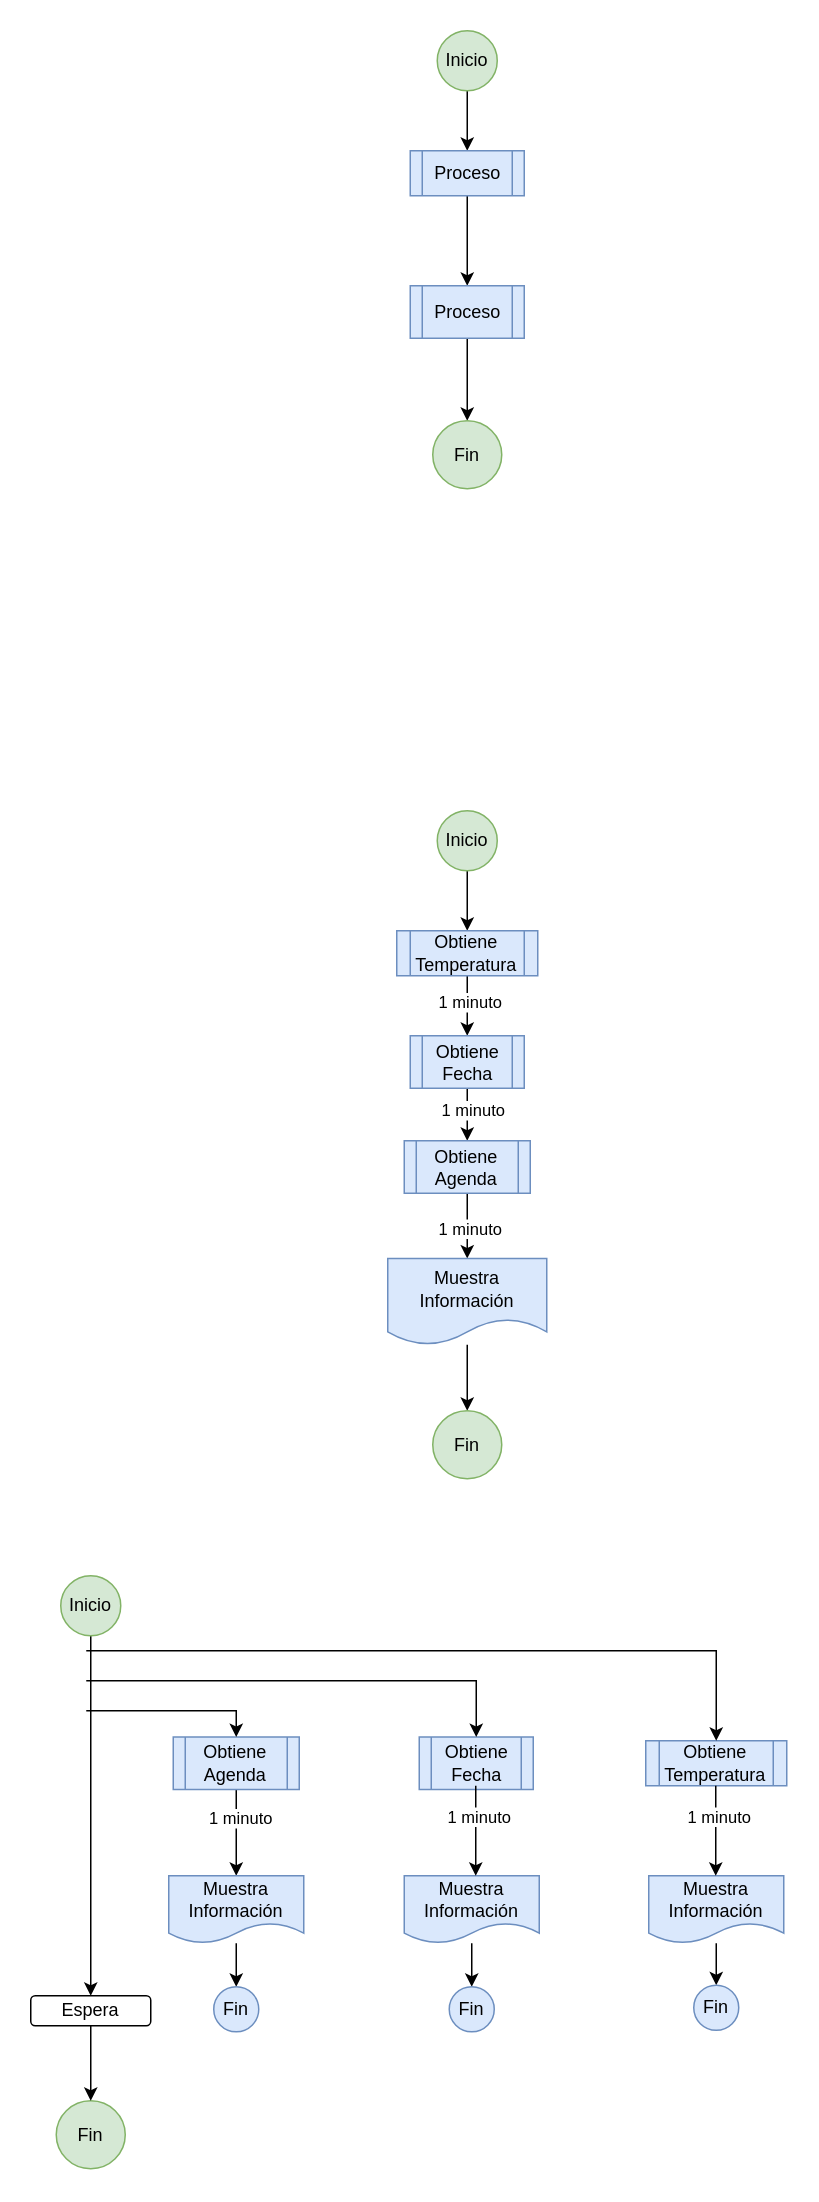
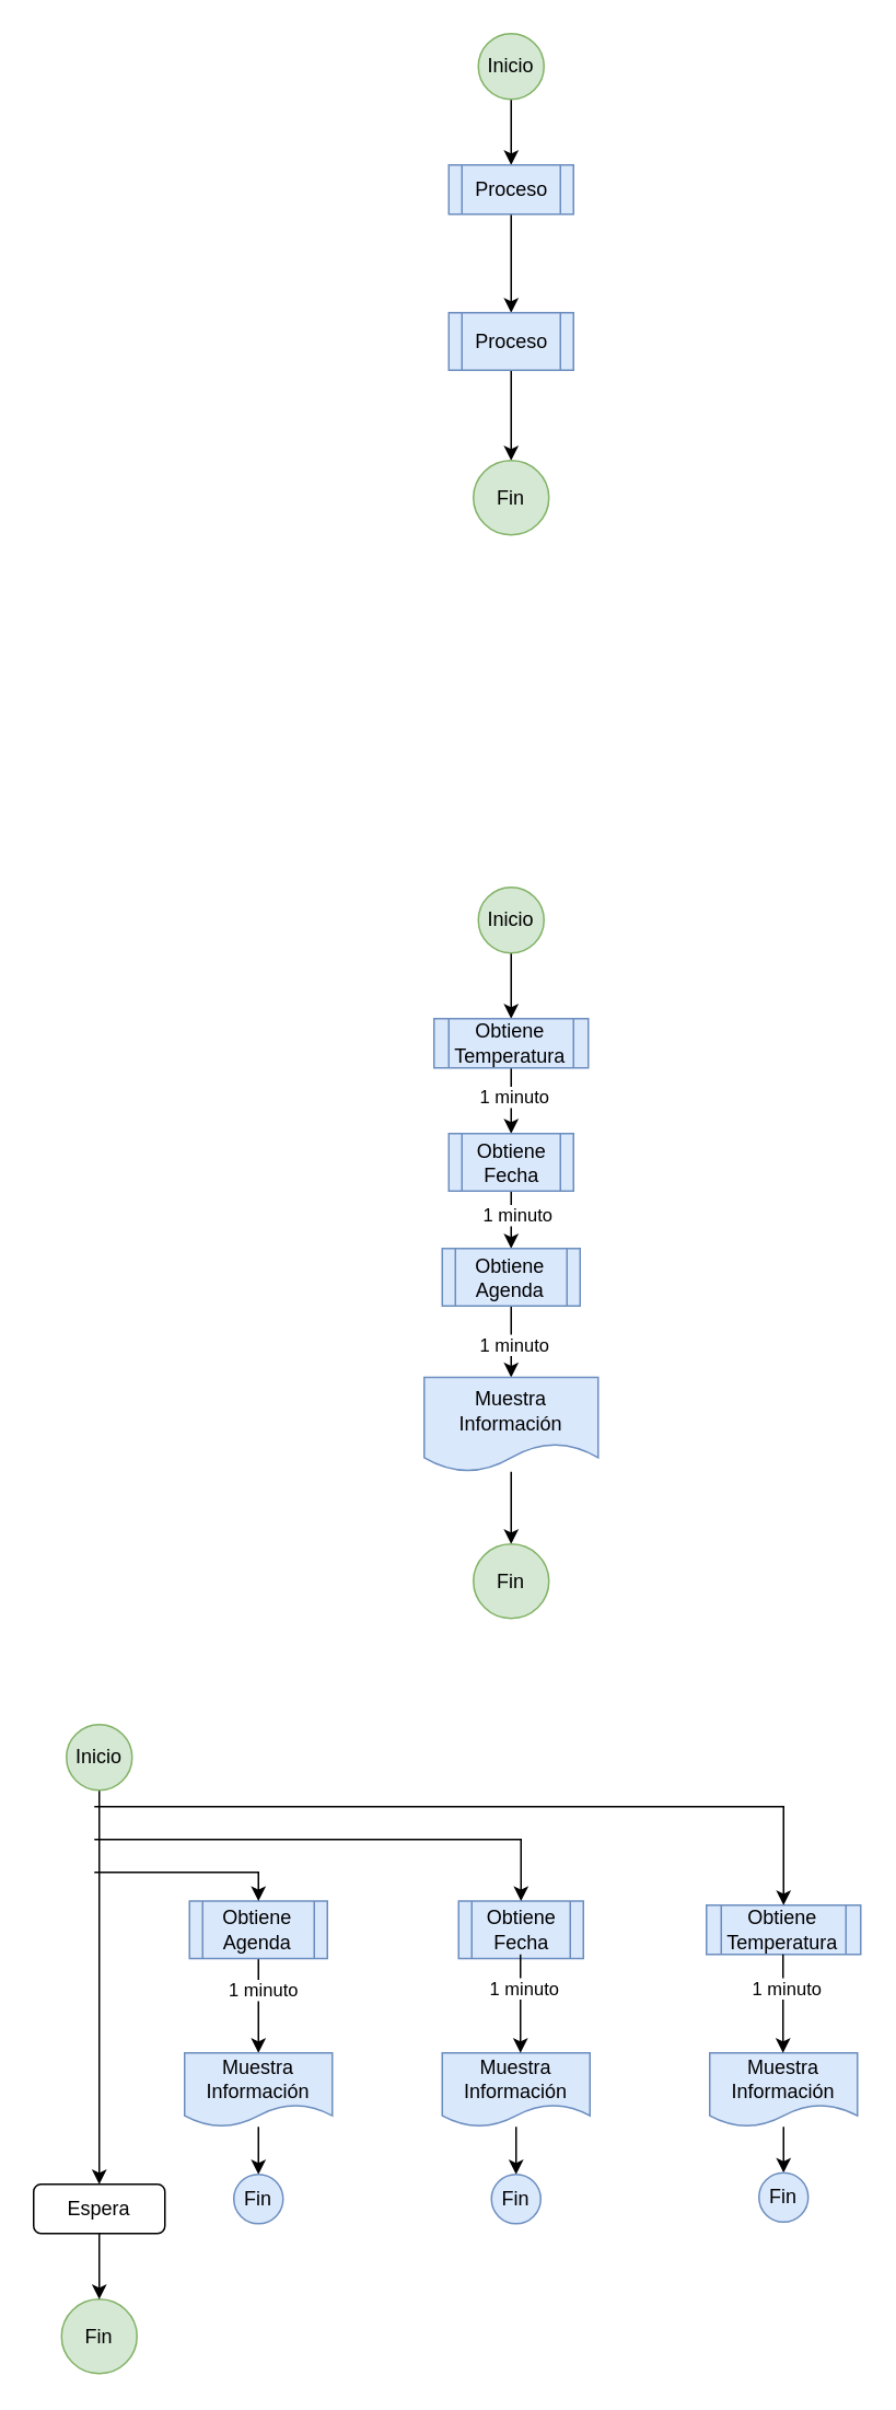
- <mxCell id="32" value="Espera" style="rounded=1;whiteSpace=wrap;html=1;" vertex="1" parent="1"><mxGeometry x="20" y="1330" width="80" height="20" as="geometry" /></mxCell>
+ <mxCell id="32" value="Espera" style="rounded=1;whiteSpace=wrap;html=1;" vertex="1" parent="1"><mxGeometry x="20" y="1330" width="80" height="30" as="geometry" /></mxCell>
